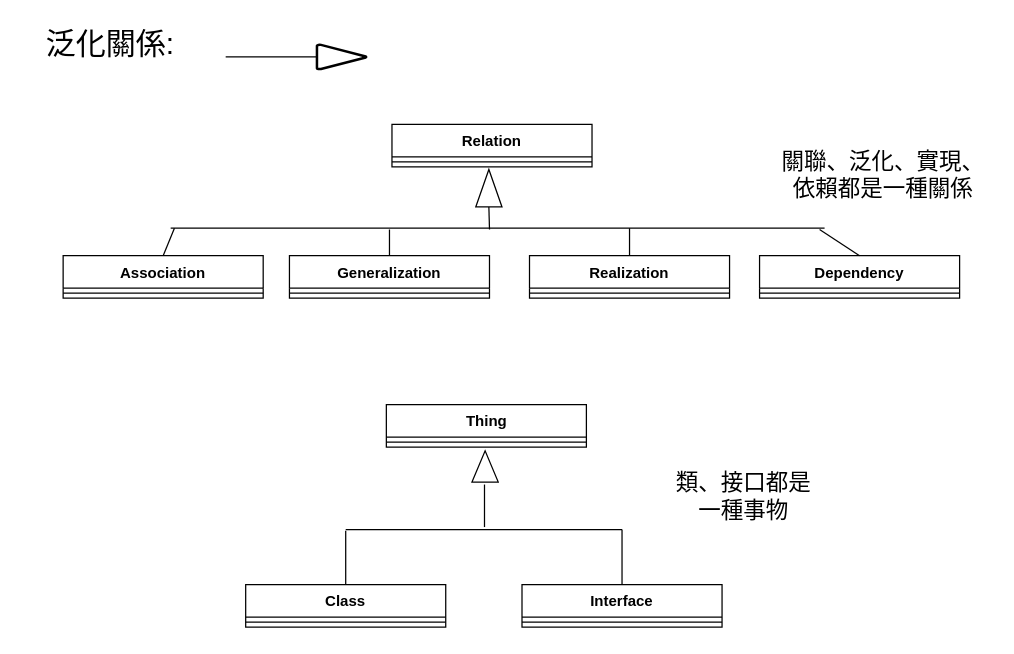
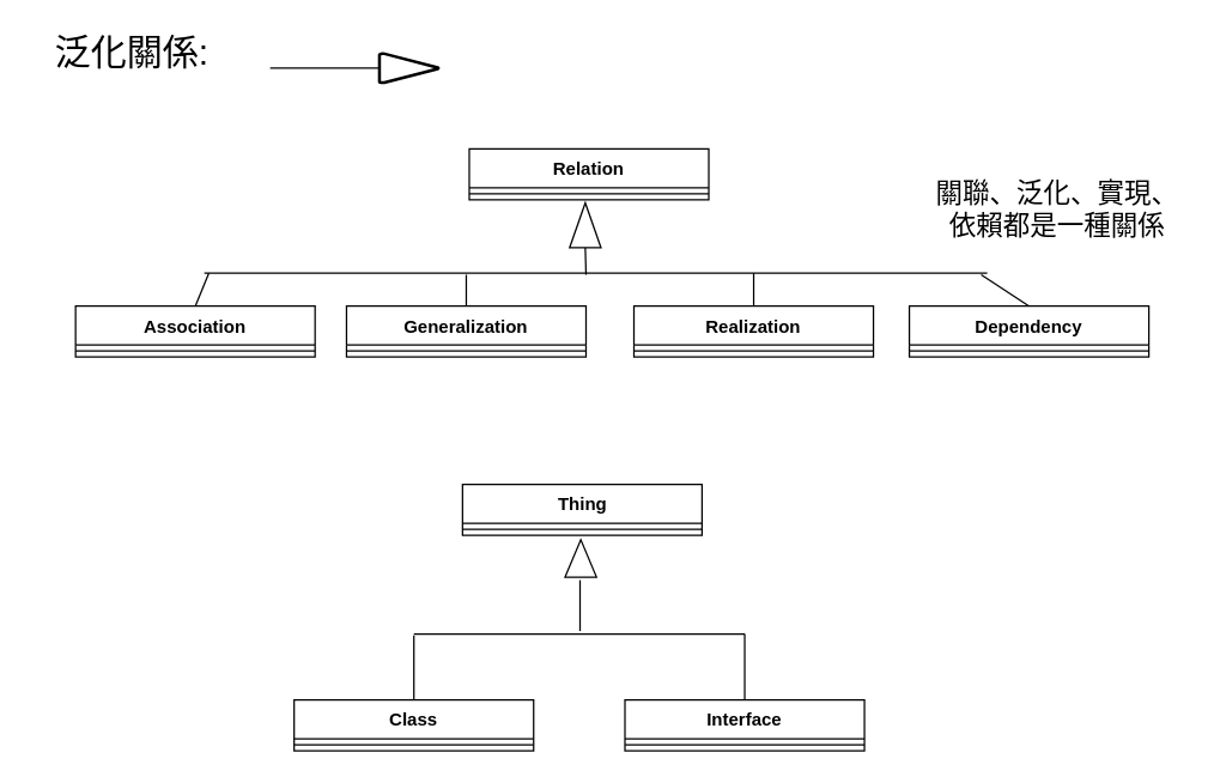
- <mxCell id="35" value="&lt;font style=&quot;font-size: 18px;&quot;&gt;類、接口都是一種事物&lt;/font&gt;" style="text;html=1;strokeColor=none;fillColor=none;align=center;verticalAlign=middle;whiteSpace=wrap;rounded=0;" vertex="1" parent="1"><mxGeometry x="537" y="382" width="115" height="30" as="geometry" /></mxCell>
